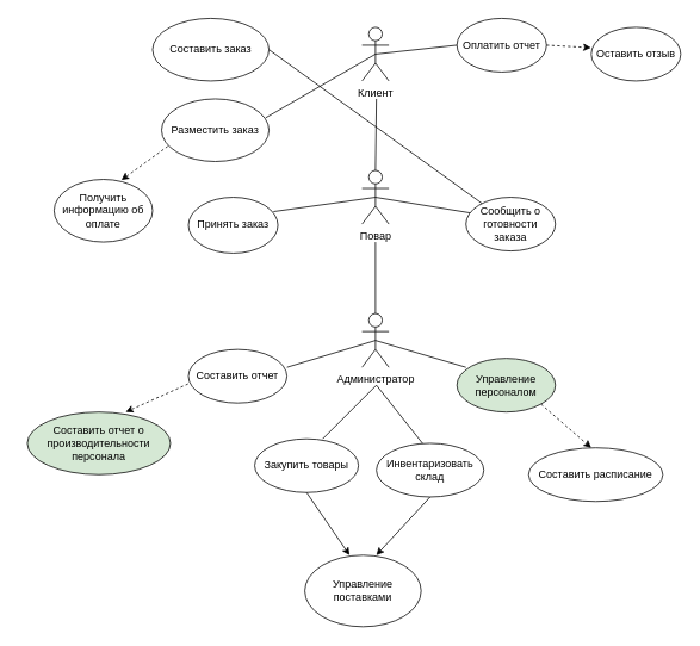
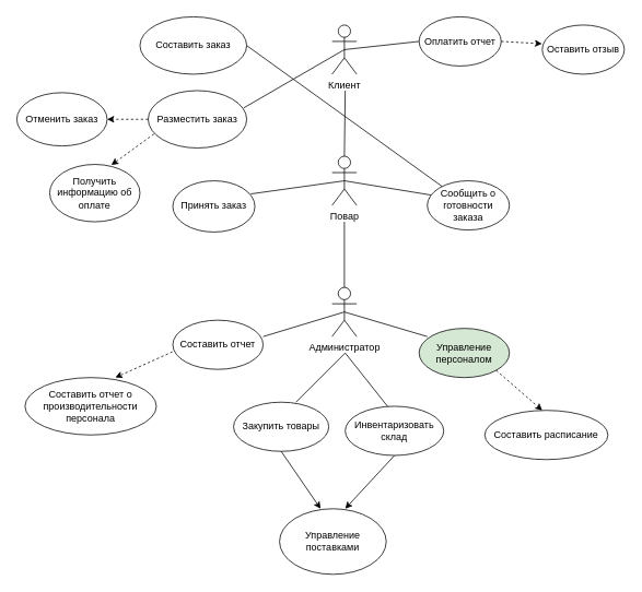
+ <mxCell id="8" value="Отменить заказ" style="ellipse;whiteSpace=wrap;html=1;" vertex="1" parent="1"><mxGeometry x="20" y="112.5" width="110" height="65" as="geometry" /></mxCell>
+ <mxCell id="9" value="" style="endArrow=classic;html=1;rounded=0;dashed=1;entryX=1;entryY=0.5;entryDx=0;entryDy=0;exitX=0;exitY=0.5;exitDx=0;exitDy=0;" edge="1" parent="1" source="6" target="8"><mxGeometry width="50" height="50" relative="1" as="geometry"><mxPoint x="290" y="220" as="sourcePoint" /><mxPoint x="410" y="190" as="targetPoint" /></mxGeometry></mxCell>
- <mxCell id="26" value="Составить отчет о производительности персонала" style="ellipse;whiteSpace=wrap;html=1;fillColor=#d5e8d4;" vertex="1" parent="1"><mxGeometry x="30" y="460" width="160" height="70" as="geometry" /></mxCell>
+ <mxCell id="26" value="Составить отчет о производительности персонала" style="ellipse;whiteSpace=wrap;html=1;" vertex="1" parent="1"><mxGeometry x="30" y="460" width="160" height="70" as="geometry" /></mxCell>
